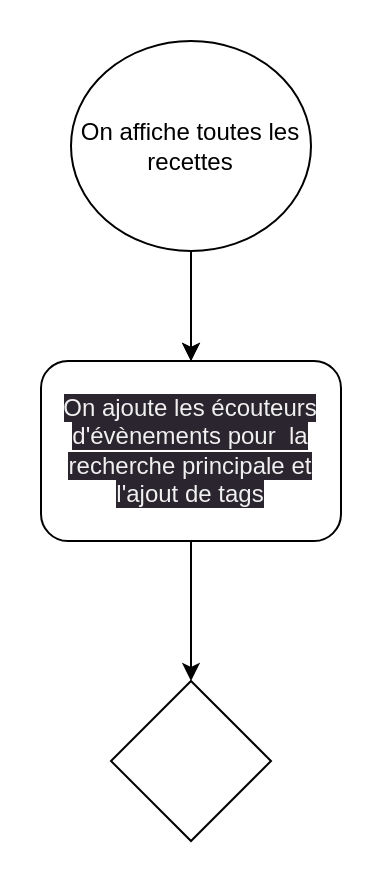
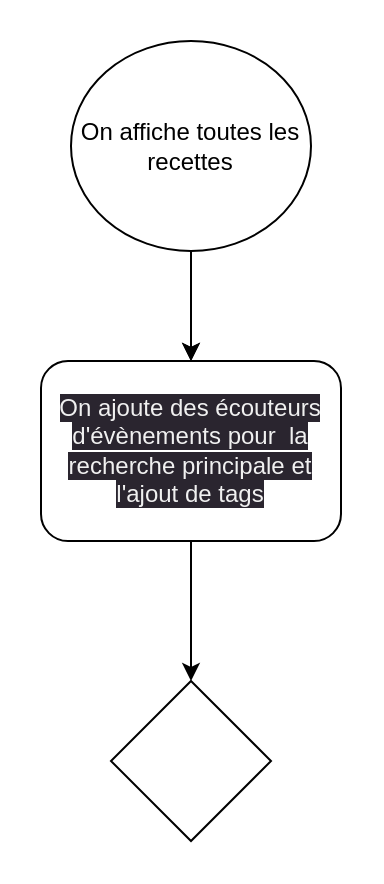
- <mxCell id="7" value="&lt;span style=&quot;color: rgb(240, 240, 240); font-family: Helvetica; font-size: 12px; font-style: normal; font-variant-ligatures: normal; font-variant-caps: normal; font-weight: 400; letter-spacing: normal; orphans: 2; text-align: center; text-indent: 0px; text-transform: none; widows: 2; word-spacing: 0px; -webkit-text-stroke-width: 0px; background-color: rgb(42, 37, 47); text-decoration-thickness: initial; text-decoration-style: initial; text-decoration-color: initial; float: none; display: inline !important;&quot;&gt;On ajoute les écouteurs d'évènements pour&amp;nbsp; la recherche principale et l'ajout de tags&lt;/span&gt;" style="rounded=1;whiteSpace=wrap;html=1;" vertex="1" parent="1"><mxGeometry x="20" y="180" width="150" height="90" as="geometry" /></mxCell>
+ <mxCell id="7" value="&lt;span style=&quot;color: rgb(240, 240, 240); font-family: Helvetica; font-size: 12px; font-style: normal; font-variant-ligatures: normal; font-variant-caps: normal; font-weight: 400; letter-spacing: normal; orphans: 2; text-align: center; text-indent: 0px; text-transform: none; widows: 2; word-spacing: 0px; -webkit-text-stroke-width: 0px; background-color: rgb(42, 37, 47); text-decoration-thickness: initial; text-decoration-style: initial; text-decoration-color: initial; float: none; display: inline !important;&quot;&gt;On ajoute des écouteurs d'évènements pour&amp;nbsp; la recherche principale et l'ajout de tags&lt;/span&gt;" style="rounded=1;whiteSpace=wrap;html=1;" vertex="1" parent="1"><mxGeometry x="20" y="180" width="150" height="90" as="geometry" /></mxCell>
